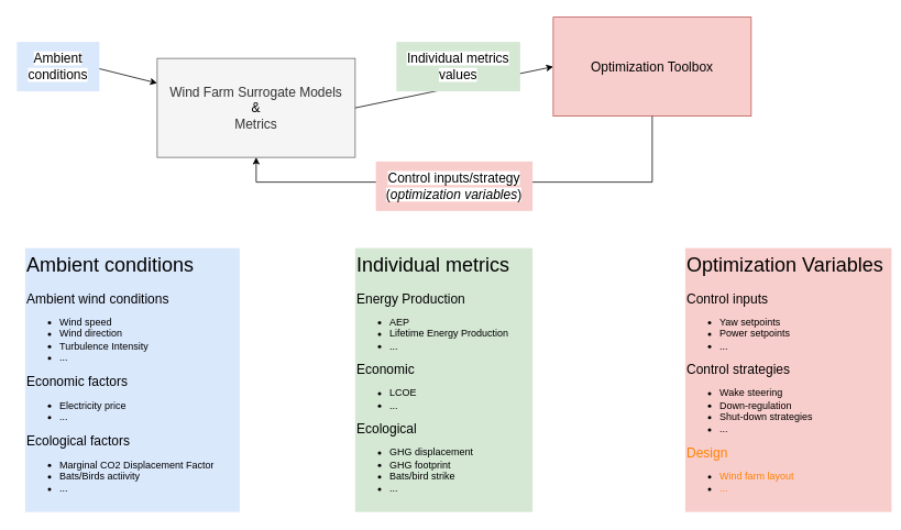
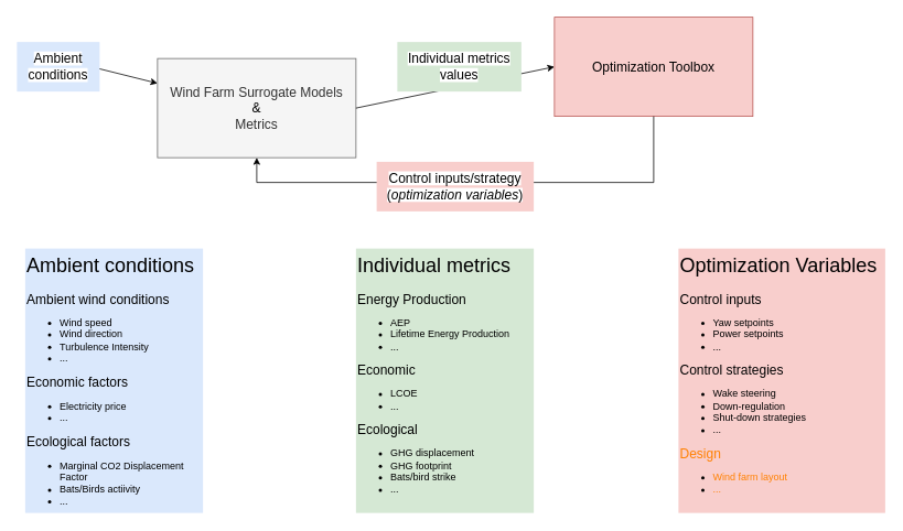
- <mxCell id="10" value="&lt;h1 style=&quot;margin-top: 0px;&quot;&gt;&lt;span style=&quot;font-weight: normal;&quot;&gt;Ambient conditions&lt;/span&gt;&lt;/h1&gt;&lt;p&gt;&lt;font style=&quot;font-size: 16px;&quot;&gt;Ambient wind&amp;nbsp;&lt;/font&gt;&lt;span style=&quot;font-size: 16px; background-color: transparent; color: light-dark(rgb(0, 0, 0), rgb(255, 255, 255));&quot;&gt;conditions&lt;/span&gt;&lt;/p&gt;&lt;p&gt;&lt;/p&gt;&lt;ul&gt;&lt;li&gt;&lt;span style=&quot;background-color: transparent; color: light-dark(rgb(0, 0, 0), rgb(255, 255, 255));&quot;&gt;&lt;font&gt;Wind speed&lt;/font&gt;&lt;/span&gt;&lt;/li&gt;&lt;li&gt;&lt;span style=&quot;background-color: transparent; color: light-dark(rgb(0, 0, 0), rgb(255, 255, 255));&quot;&gt;&lt;font&gt;Wind direction&lt;/font&gt;&lt;/span&gt;&lt;/li&gt;&lt;li&gt;&lt;span style=&quot;background-color: transparent; color: light-dark(rgb(0, 0, 0), rgb(255, 255, 255));&quot;&gt;&lt;font&gt;Turbulence Intensity&lt;/font&gt;&lt;/span&gt;&lt;/li&gt;&lt;li&gt;&lt;span style=&quot;background-color: transparent; color: light-dark(rgb(0, 0, 0), rgb(255, 255, 255));&quot;&gt;&lt;font&gt;...&lt;br&gt;&lt;/font&gt;&lt;/span&gt;&lt;/li&gt;&lt;/ul&gt;&lt;font style=&quot;font-size: 16px;&quot;&gt;Economic factors&lt;/font&gt;&lt;div&gt;&lt;ul&gt;&lt;li&gt;&lt;font&gt;Electricity price&lt;/font&gt;&lt;/li&gt;&lt;li&gt;&lt;font&gt;...&lt;/font&gt;&lt;/li&gt;&lt;/ul&gt;&lt;div&gt;&lt;font style=&quot;font-size: 16px;&quot;&gt;Ecological factors&lt;/font&gt;&lt;div&gt;&lt;ul&gt;&lt;li&gt;Marginal CO2 Displacement Factor&lt;/li&gt;&lt;li&gt;Bats/Birds actiivity&lt;/li&gt;&lt;li&gt;...&lt;/li&gt;&lt;/ul&gt;&lt;div&gt;&lt;br&gt;&lt;/div&gt;&lt;/div&gt;&lt;/div&gt;&lt;/div&gt;&lt;div&gt;&lt;br&gt;&lt;/div&gt;" style="text;html=1;whiteSpace=wrap;overflow=hidden;rounded=0;fillColor=#dae8fc;strokeColor=none;" vertex="1" parent="1"><mxGeometry x="30" y="300" width="260" height="320" as="geometry" /></mxCell>
+ <mxCell id="10" value="&lt;h1 style=&quot;margin-top: 0px;&quot;&gt;&lt;span style=&quot;font-weight: normal;&quot;&gt;Ambient conditions&lt;/span&gt;&lt;/h1&gt;&lt;p&gt;&lt;font style=&quot;font-size: 16px;&quot;&gt;Ambient wind&amp;nbsp;&lt;/font&gt;&lt;span style=&quot;font-size: 16px; background-color: transparent; color: light-dark(rgb(0, 0, 0), rgb(255, 255, 255));&quot;&gt;conditions&lt;/span&gt;&lt;/p&gt;&lt;p&gt;&lt;/p&gt;&lt;ul&gt;&lt;li&gt;&lt;span style=&quot;background-color: transparent; color: light-dark(rgb(0, 0, 0), rgb(255, 255, 255));&quot;&gt;&lt;font&gt;Wind speed&lt;/font&gt;&lt;/span&gt;&lt;/li&gt;&lt;li&gt;&lt;span style=&quot;background-color: transparent; color: light-dark(rgb(0, 0, 0), rgb(255, 255, 255));&quot;&gt;&lt;font&gt;Wind direction&lt;/font&gt;&lt;/span&gt;&lt;/li&gt;&lt;li&gt;&lt;span style=&quot;background-color: transparent; color: light-dark(rgb(0, 0, 0), rgb(255, 255, 255));&quot;&gt;&lt;font&gt;Turbulence Intensity&lt;/font&gt;&lt;/span&gt;&lt;/li&gt;&lt;li&gt;&lt;span style=&quot;background-color: transparent; color: light-dark(rgb(0, 0, 0), rgb(255, 255, 255));&quot;&gt;&lt;font&gt;...&lt;br&gt;&lt;/font&gt;&lt;/span&gt;&lt;/li&gt;&lt;/ul&gt;&lt;font style=&quot;font-size: 16px;&quot;&gt;Economic factors&lt;/font&gt;&lt;div&gt;&lt;ul&gt;&lt;li&gt;&lt;font&gt;Electricity price&lt;/font&gt;&lt;/li&gt;&lt;li&gt;&lt;font&gt;...&lt;/font&gt;&lt;/li&gt;&lt;/ul&gt;&lt;div&gt;&lt;font style=&quot;font-size: 16px;&quot;&gt;Ecological factors&lt;/font&gt;&lt;div&gt;&lt;ul&gt;&lt;li&gt;Marginal CO2 Displacement Factor&lt;/li&gt;&lt;li&gt;Bats/Birds actiivity&lt;/li&gt;&lt;li&gt;...&lt;/li&gt;&lt;/ul&gt;&lt;div&gt;&lt;br&gt;&lt;/div&gt;&lt;/div&gt;&lt;/div&gt;&lt;/div&gt;&lt;div&gt;&lt;br&gt;&lt;/div&gt;" style="text;html=1;whiteSpace=wrap;overflow=hidden;rounded=0;fillColor=#dae8fc;strokeColor=none;" vertex="1" parent="1"><mxGeometry x="30" y="300" width="215" height="320" as="geometry" /></mxCell>
- <mxCell id="12" value="&lt;h1 style=&quot;margin-top: 0px;&quot;&gt;&lt;span style=&quot;font-weight: 400;&quot;&gt;Optimization Variables&lt;/span&gt;&lt;/h1&gt;&lt;p&gt;&lt;span style=&quot;font-size: 16px;&quot;&gt;Control inputs&lt;/span&gt;&lt;/p&gt;&lt;p&gt;&lt;/p&gt;&lt;ul&gt;&lt;li&gt;&lt;span style=&quot;background-color: transparent; color: light-dark(rgb(0, 0, 0), rgb(255, 255, 255));&quot;&gt;&lt;font&gt;Yaw setpoints&lt;/font&gt;&lt;/span&gt;&lt;/li&gt;&lt;li&gt;&lt;span style=&quot;background-color: transparent; color: light-dark(rgb(0, 0, 0), rgb(255, 255, 255));&quot;&gt;&lt;font&gt;Power setpoints&lt;/font&gt;&lt;/span&gt;&lt;/li&gt;&lt;li&gt;&lt;span style=&quot;background-color: transparent; color: light-dark(rgb(0, 0, 0), rgb(255, 255, 255));&quot;&gt;&lt;font&gt;...&lt;br&gt;&lt;/font&gt;&lt;/span&gt;&lt;/li&gt;&lt;/ul&gt;&lt;font style=&quot;font-size: 16px;&quot;&gt;Control strategies&lt;/font&gt;&lt;div&gt;&lt;ul&gt;&lt;li&gt;&lt;font&gt;Wake steering&lt;/font&gt;&lt;/li&gt;&lt;li&gt;&lt;font&gt;Down-regulation&lt;/font&gt;&lt;/li&gt;&lt;li&gt;&lt;font&gt;Shut-down strategies&lt;/font&gt;&lt;/li&gt;&lt;li&gt;&lt;font&gt;...&lt;/font&gt;&lt;/li&gt;&lt;/ul&gt;&lt;div&gt;&lt;font style=&quot;font-size: 16px; color: rgb(255, 128, 0);&quot;&gt;Design&lt;/font&gt;&lt;div&gt;&lt;ul&gt;&lt;li&gt;&lt;font style=&quot;color: rgb(255, 128, 0);&quot;&gt;Wind farm layout&lt;/font&gt;&lt;/li&gt;&lt;li&gt;&lt;font style=&quot;color: rgb(255, 128, 0);&quot;&gt;...&lt;/font&gt;&lt;/li&gt;&lt;/ul&gt;&lt;div&gt;&lt;br&gt;&lt;/div&gt;&lt;/div&gt;&lt;/div&gt;&lt;/div&gt;&lt;div&gt;&lt;br&gt;&lt;/div&gt;" style="text;html=1;whiteSpace=wrap;overflow=hidden;rounded=0;fillColor=#f8cecc;strokeColor=none;" vertex="1" parent="1"><mxGeometry x="830" y="300" width="250" height="320" as="geometry" /></mxCell>
+ <mxCell id="12" value="&lt;h1 style=&quot;margin-top: 0px;&quot;&gt;&lt;span style=&quot;font-weight: 400;&quot;&gt;Optimization Variables&lt;/span&gt;&lt;/h1&gt;&lt;p&gt;&lt;span style=&quot;font-size: 16px;&quot;&gt;Control inputs&lt;/span&gt;&lt;/p&gt;&lt;p&gt;&lt;/p&gt;&lt;ul&gt;&lt;li&gt;&lt;span style=&quot;background-color: transparent; color: light-dark(rgb(0, 0, 0), rgb(255, 255, 255));&quot;&gt;&lt;font&gt;Yaw setpoints&lt;/font&gt;&lt;/span&gt;&lt;/li&gt;&lt;li&gt;&lt;span style=&quot;background-color: transparent; color: light-dark(rgb(0, 0, 0), rgb(255, 255, 255));&quot;&gt;&lt;font&gt;Power setpoints&lt;/font&gt;&lt;/span&gt;&lt;/li&gt;&lt;li&gt;&lt;span style=&quot;background-color: transparent; color: light-dark(rgb(0, 0, 0), rgb(255, 255, 255));&quot;&gt;&lt;font&gt;...&lt;br&gt;&lt;/font&gt;&lt;/span&gt;&lt;/li&gt;&lt;/ul&gt;&lt;font style=&quot;font-size: 16px;&quot;&gt;Control strategies&lt;/font&gt;&lt;div&gt;&lt;ul&gt;&lt;li&gt;&lt;font&gt;Wake steering&lt;/font&gt;&lt;/li&gt;&lt;li&gt;&lt;font&gt;Down-regulation&lt;/font&gt;&lt;/li&gt;&lt;li&gt;&lt;font&gt;Shut-down strategies&lt;/font&gt;&lt;/li&gt;&lt;li&gt;&lt;font&gt;...&lt;/font&gt;&lt;/li&gt;&lt;/ul&gt;&lt;div&gt;&lt;font style=&quot;font-size: 16px; color: rgb(255, 128, 0);&quot;&gt;Design&lt;/font&gt;&lt;div&gt;&lt;ul&gt;&lt;li&gt;&lt;font style=&quot;color: rgb(255, 128, 0);&quot;&gt;Wind farm layout&lt;/font&gt;&lt;/li&gt;&lt;li&gt;&lt;font style=&quot;color: rgb(255, 128, 0);&quot;&gt;...&lt;/font&gt;&lt;/li&gt;&lt;/ul&gt;&lt;div&gt;&lt;br&gt;&lt;/div&gt;&lt;/div&gt;&lt;/div&gt;&lt;/div&gt;&lt;div&gt;&lt;br&gt;&lt;/div&gt;" style="text;html=1;whiteSpace=wrap;overflow=hidden;rounded=0;fillColor=#f8cecc;strokeColor=none;" vertex="1" parent="1"><mxGeometry x="820" y="300" width="250" height="320" as="geometry" /></mxCell>
